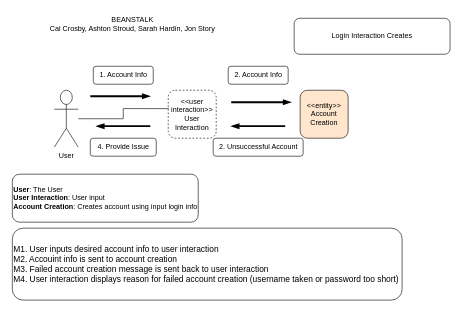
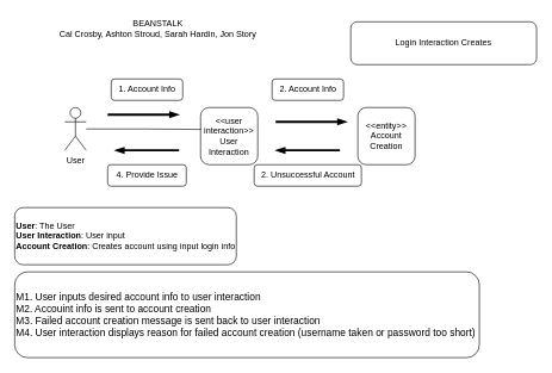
- <mxCell id="6" value="&amp;lt;&amp;lt;user interaction&amp;gt;&amp;gt;&lt;br&gt;User Interaction" style="whiteSpace=wrap;html=1;aspect=fixed;rounded=1;dashed=1;" parent="1" vertex="1"><mxGeometry x="280" y="150" width="80" height="80" as="geometry" /></mxCell>
+ <mxCell id="6" value="&amp;lt;&amp;lt;user interaction&amp;gt;&amp;gt;&lt;br&gt;User Interaction" style="whiteSpace=wrap;html=1;aspect=fixed;rounded=1;" parent="1" vertex="1"><mxGeometry x="280" y="150" width="80" height="80" as="geometry" /></mxCell>
- <mxCell id="16" value="&amp;lt;&amp;lt;entity&amp;gt;&amp;gt;&lt;br&gt;Account Creation" style="whiteSpace=wrap;html=1;aspect=fixed;rounded=1;fillColor=#ffe6cc;" parent="1" vertex="1"><mxGeometry x="500" y="150" width="80" height="80" as="geometry" /></mxCell>
+ <mxCell id="16" value="&amp;lt;&amp;lt;entity&amp;gt;&amp;gt;&lt;br&gt;Account Creation" style="whiteSpace=wrap;html=1;aspect=fixed;rounded=1;" parent="1" vertex="1"><mxGeometry x="500" y="150" width="80" height="80" as="geometry" /></mxCell>
- <mxCell id="5" value="User" style="shape=umlActor;verticalLabelPosition=bottom;verticalAlign=top;html=1;outlineConnect=0;" parent="1" vertex="1"><mxGeometry x="90" y="150" width="40" height="95" as="geometry" /></mxCell>
+ <mxCell id="5" value="User" style="shape=umlActor;verticalLabelPosition=bottom;verticalAlign=top;html=1;outlineConnect=0;" parent="1" vertex="1"><mxGeometry x="90" y="150" width="30" height="60" as="geometry" /></mxCell>
